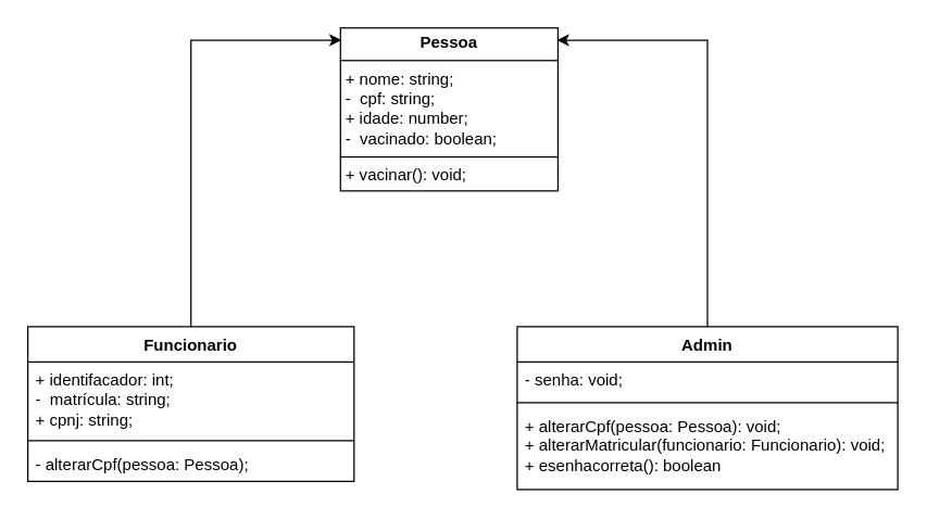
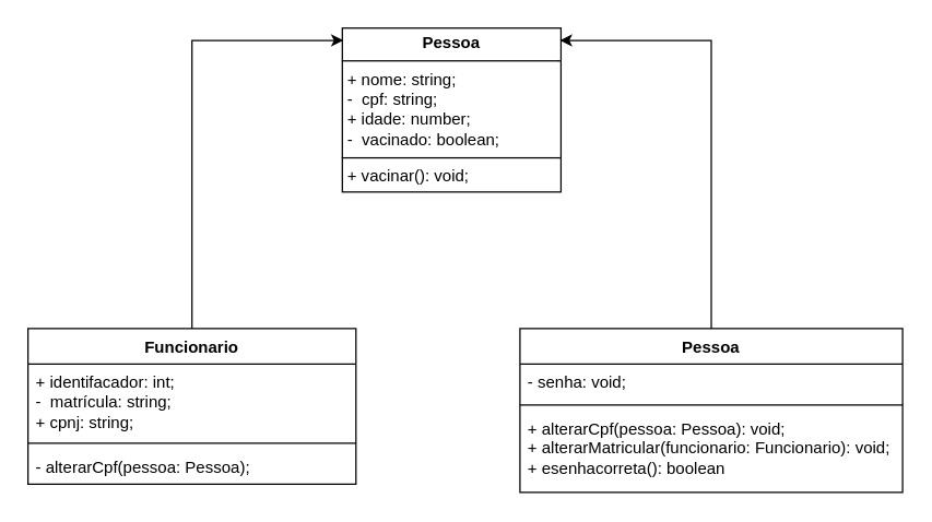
- <mxCell id="6" value="&lt;font style=&quot;vertical-align: inherit;&quot;&gt;&lt;font style=&quot;vertical-align: inherit;&quot;&gt;Admin&lt;/font&gt;&lt;/font&gt;" style="swimlane;fontStyle=1;align=center;verticalAlign=top;childLayout=stackLayout;horizontal=1;startSize=26;horizontalStack=0;resizeParent=1;resizeParentMax=0;resizeLast=0;collapsible=1;marginBottom=0;whiteSpace=wrap;html=1;" parent="1" vertex="1"><mxGeometry x="380" y="240" width="280" height="120" as="geometry" /></mxCell>
+ <mxCell id="6" value="&lt;font style=&quot;vertical-align: inherit;&quot;&gt;&lt;font style=&quot;vertical-align: inherit;&quot;&gt;Pessoa&lt;/font&gt;&lt;/font&gt;" style="swimlane;fontStyle=1;align=center;verticalAlign=top;childLayout=stackLayout;horizontal=1;startSize=26;horizontalStack=0;resizeParent=1;resizeParentMax=0;resizeLast=0;collapsible=1;marginBottom=0;whiteSpace=wrap;html=1;" parent="1" vertex="1"><mxGeometry x="380" y="240" width="280" height="120" as="geometry" /></mxCell>
